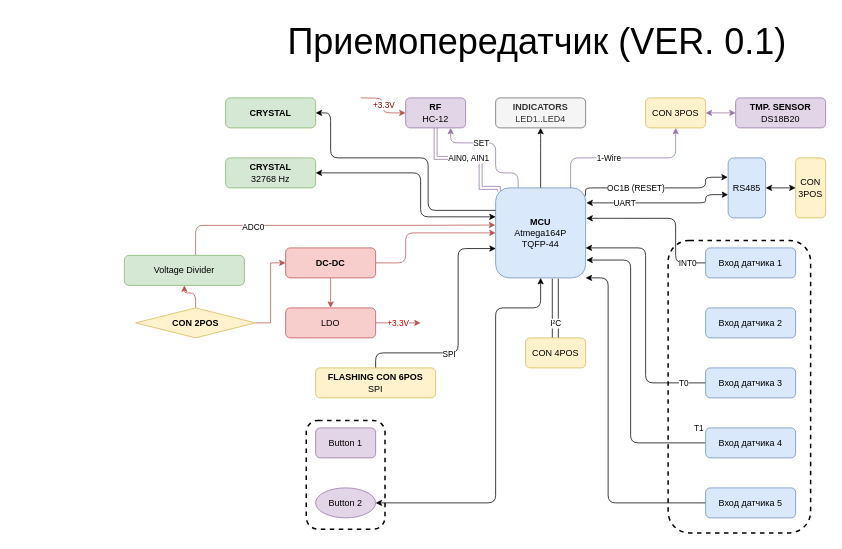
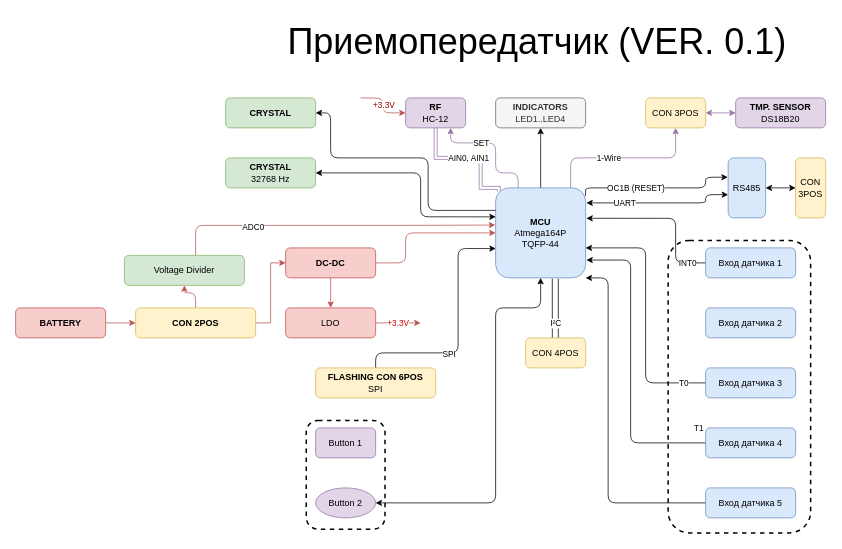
+ <mxCell id="41" value="&lt;b&gt;BATTERY&lt;/b&gt;" style="rounded=1;whiteSpace=wrap;html=1;fillColor=#f8cecc;strokeColor=#b85450;" parent="1" vertex="1"><mxGeometry x="20" y="410" width="120" height="40" as="geometry" /></mxCell>
+ <mxCell id="40" style="edgeStyle=orthogonalEdgeStyle;rounded=0;orthogonalLoop=1;jettySize=auto;html=1;entryX=0;entryY=0.5;entryDx=0;entryDy=0;startArrow=none;startFill=0;fillColor=#f8cecc;strokeColor=#b85450;" parent="1" source="41" target="46" edge="1"><mxGeometry relative="1" as="geometry" /></mxCell>
- <mxCell id="46" value="&lt;b&gt;CON 2POS&lt;/b&gt;" style="rhombus;whiteSpace=wrap;html=1;fillColor=#fff2cc;strokeColor=#d6b656;" parent="1" vertex="1"><mxGeometry y="410" width="160" height="40" as="geometry" x="180" /></mxCell>
+ <mxCell id="46" value="&lt;b&gt;CON 2POS&lt;/b&gt;" style="rounded=1;whiteSpace=wrap;html=1;fillColor=#fff2cc;strokeColor=#d6b656;" parent="1" vertex="1"><mxGeometry y="410" width="160" height="40" as="geometry" x="180" /></mxCell>
